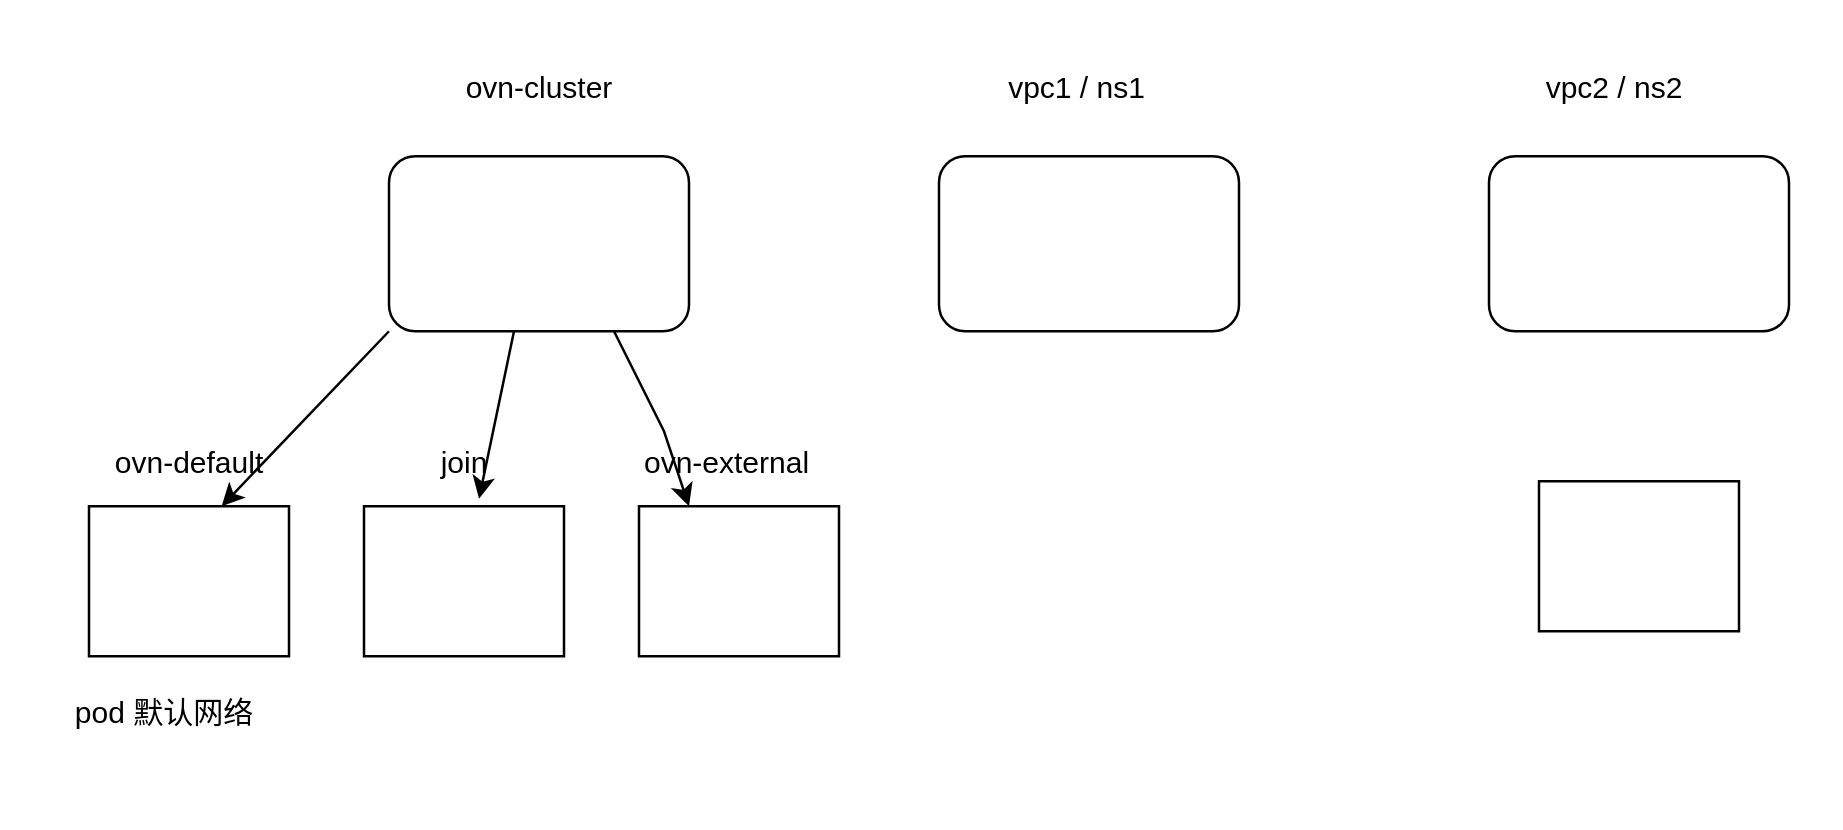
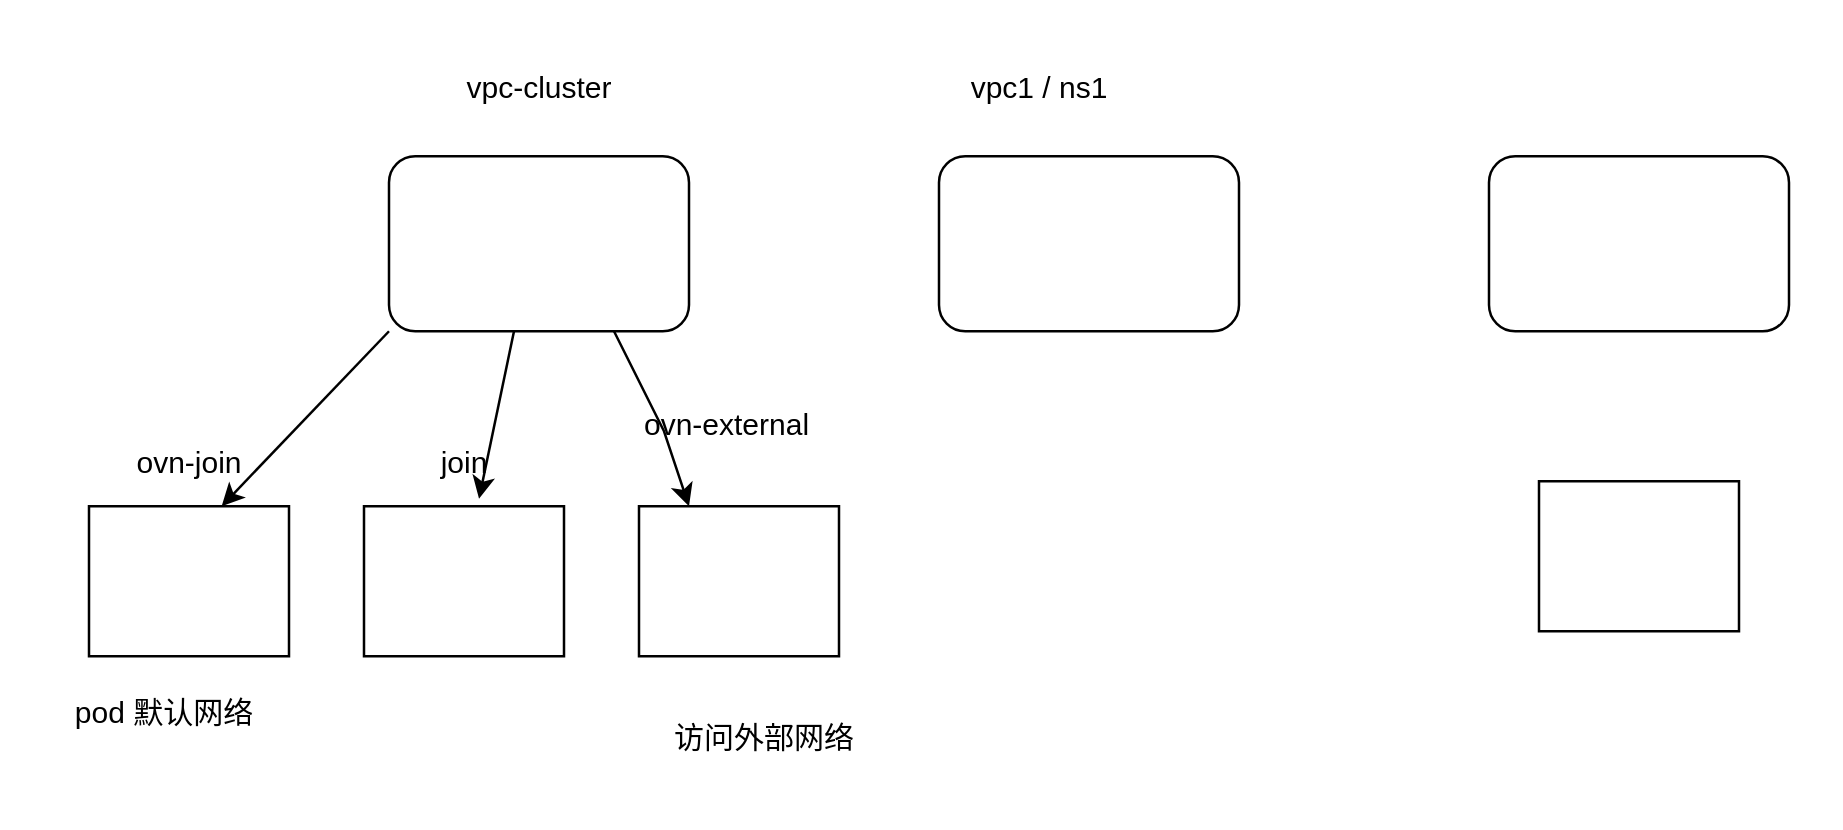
- <mxCell id="5" value="ovn-cluster" style="text;html=1;align=center;verticalAlign=middle;resizable=0;points=[];autosize=1;strokeColor=none;fillColor=none;" vertex="1" parent="1"><mxGeometry x="175" y="20" width="80" height="30" as="geometry" /></mxCell>
+ <mxCell id="5" value="vpc-cluster" style="text;html=1;align=center;verticalAlign=middle;resizable=0;points=[];autosize=1;strokeColor=none;fillColor=none;" vertex="1" parent="1"><mxGeometry x="175" y="20" width="80" height="30" as="geometry" /></mxCell>
- <mxCell id="6" value="vpc1 / ns1" style="text;html=1;align=center;verticalAlign=middle;resizable=0;points=[];autosize=1;strokeColor=none;fillColor=none;" vertex="1" parent="1"><mxGeometry x="390" y="20" width="80" height="30" as="geometry" /></mxCell>
+ <mxCell id="6" value="vpc1 / ns1" style="text;html=1;align=center;verticalAlign=middle;resizable=0;points=[];autosize=1;strokeColor=none;fillColor=none;" vertex="1" parent="1"><mxGeometry x="375" y="20" width="80" height="30" as="geometry" /></mxCell>
- <mxCell id="7" value="vpc2 / ns2" style="text;html=1;align=center;verticalAlign=middle;resizable=0;points=[];autosize=1;strokeColor=none;fillColor=none;" vertex="1" parent="1"><mxGeometry x="605" y="20" width="80" height="30" as="geometry" /></mxCell>
- <mxCell id="12" value="ovn-default" style="text;html=1;align=center;verticalAlign=middle;resizable=0;points=[];autosize=1;strokeColor=none;fillColor=none;" vertex="1" parent="1"><mxGeometry x="35" y="170" width="80" height="30" as="geometry" /></mxCell>
+ <mxCell id="12" value="ovn-join" style="text;html=1;align=center;verticalAlign=middle;resizable=0;points=[];autosize=1;strokeColor=none;fillColor=none;" vertex="1" parent="1"><mxGeometry x="35" y="170" width="80" height="30" as="geometry" /></mxCell>
- <mxCell id="14" value="ovn-external" style="text;html=1;align=center;verticalAlign=middle;resizable=0;points=[];autosize=1;strokeColor=none;fillColor=none;" vertex="1" parent="1"><mxGeometry x="245" y="170" width="90" height="30" as="geometry" /></mxCell>
+ <mxCell id="14" value="ovn-external" style="text;html=1;align=center;verticalAlign=middle;resizable=0;points=[];autosize=1;strokeColor=none;fillColor=none;" vertex="1" parent="1"><mxGeometry x="245" y="155" width="90" height="30" as="geometry" /></mxCell>
+ <mxCell id="16" value="访问外部网络" style="text;html=1;align=center;verticalAlign=middle;resizable=0;points=[];autosize=1;strokeColor=none;fillColor=none;" vertex="1" parent="1"><mxGeometry x="255" y="280" width="100" height="30" as="geometry" /></mxCell>
